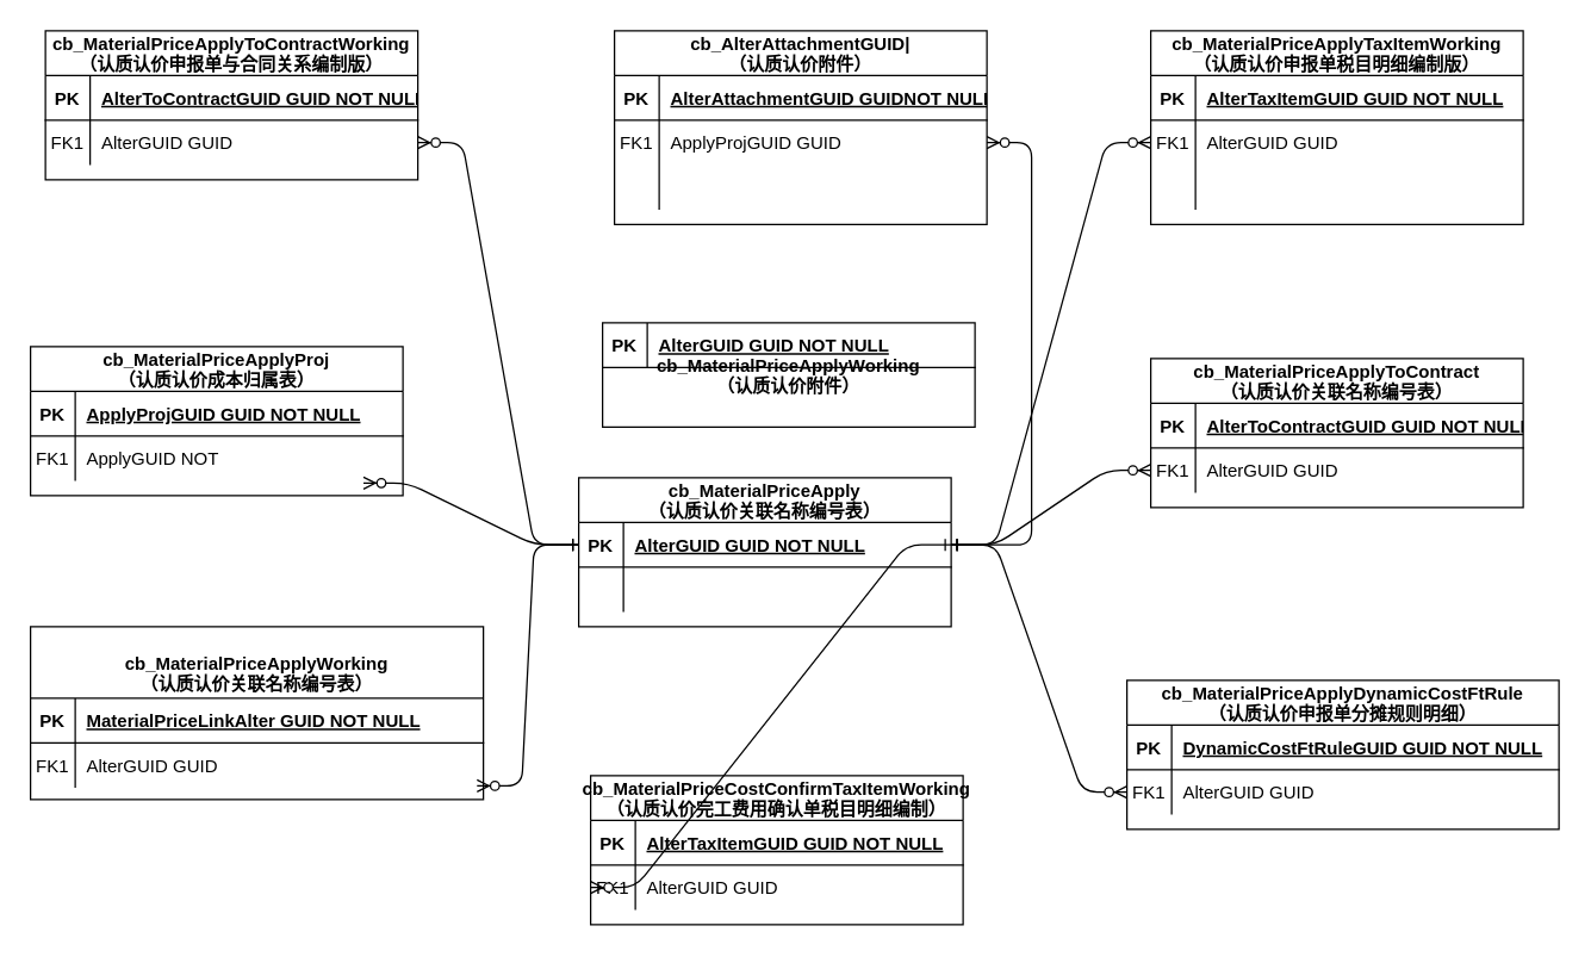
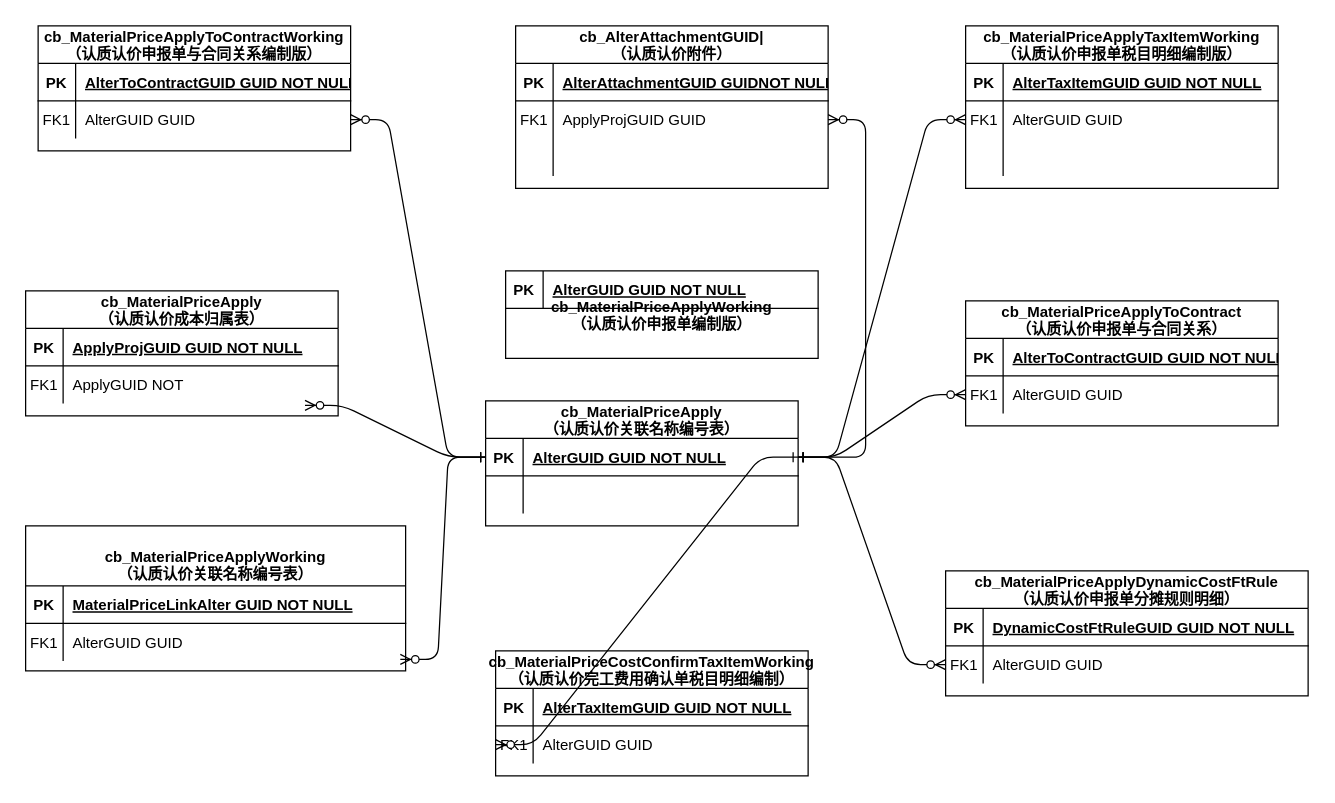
- <mxCell id="66" value="cb_MaterialPriceApplyProj&#10;（认质认价成本归属表）" style="shape=table;startSize=30;container=1;collapsible=1;childLayout=tableLayout;fixedRows=1;rowLines=0;fontStyle=1;align=center;resizeLast=1;" vertex="1" parent="1"><mxGeometry x="20" y="232" width="250" height="100" as="geometry" /></mxCell>
+ <mxCell id="66" value="cb_MaterialPriceApply&#10;（认质认价成本归属表）" style="shape=table;startSize=30;container=1;collapsible=1;childLayout=tableLayout;fixedRows=1;rowLines=0;fontStyle=1;align=center;resizeLast=1;" vertex="1" parent="1"><mxGeometry x="20" y="232" width="250" height="100" as="geometry" /></mxCell>
- <mxCell id="62" value="cb_MaterialPriceApplyWorking&#10;（认质认价附件）" style="shape=table;startSize=0;container=1;collapsible=1;childLayout=tableLayout;fixedRows=1;rowLines=0;fontStyle=1;align=center;resizeLast=1;" vertex="1" parent="1"><mxGeometry x="404" y="216" width="250" height="70" as="geometry" /></mxCell>
+ <mxCell id="62" value="cb_MaterialPriceApplyWorking&#10;（认质认价申报单编制版）" style="shape=table;startSize=0;container=1;collapsible=1;childLayout=tableLayout;fixedRows=1;rowLines=0;fontStyle=1;align=center;resizeLast=1;" vertex="1" parent="1"><mxGeometry x="404" y="216" width="250" height="70" as="geometry" /></mxCell>
- <mxCell id="38" value="cb_MaterialPriceApplyToContract&#10;（认质认价关联名称编号表）" style="shape=table;startSize=30;container=1;collapsible=1;childLayout=tableLayout;fixedRows=1;rowLines=0;fontStyle=1;align=center;resizeLast=1;" vertex="1" parent="1"><mxGeometry x="772" y="240" width="250" height="100" as="geometry" /></mxCell>
+ <mxCell id="38" value="cb_MaterialPriceApplyToContract&#10;（认质认价申报单与合同关系）" style="shape=table;startSize=30;container=1;collapsible=1;childLayout=tableLayout;fixedRows=1;rowLines=0;fontStyle=1;align=center;resizeLast=1;" vertex="1" parent="1"><mxGeometry x="772" y="240" width="250" height="100" as="geometry" /></mxCell>
